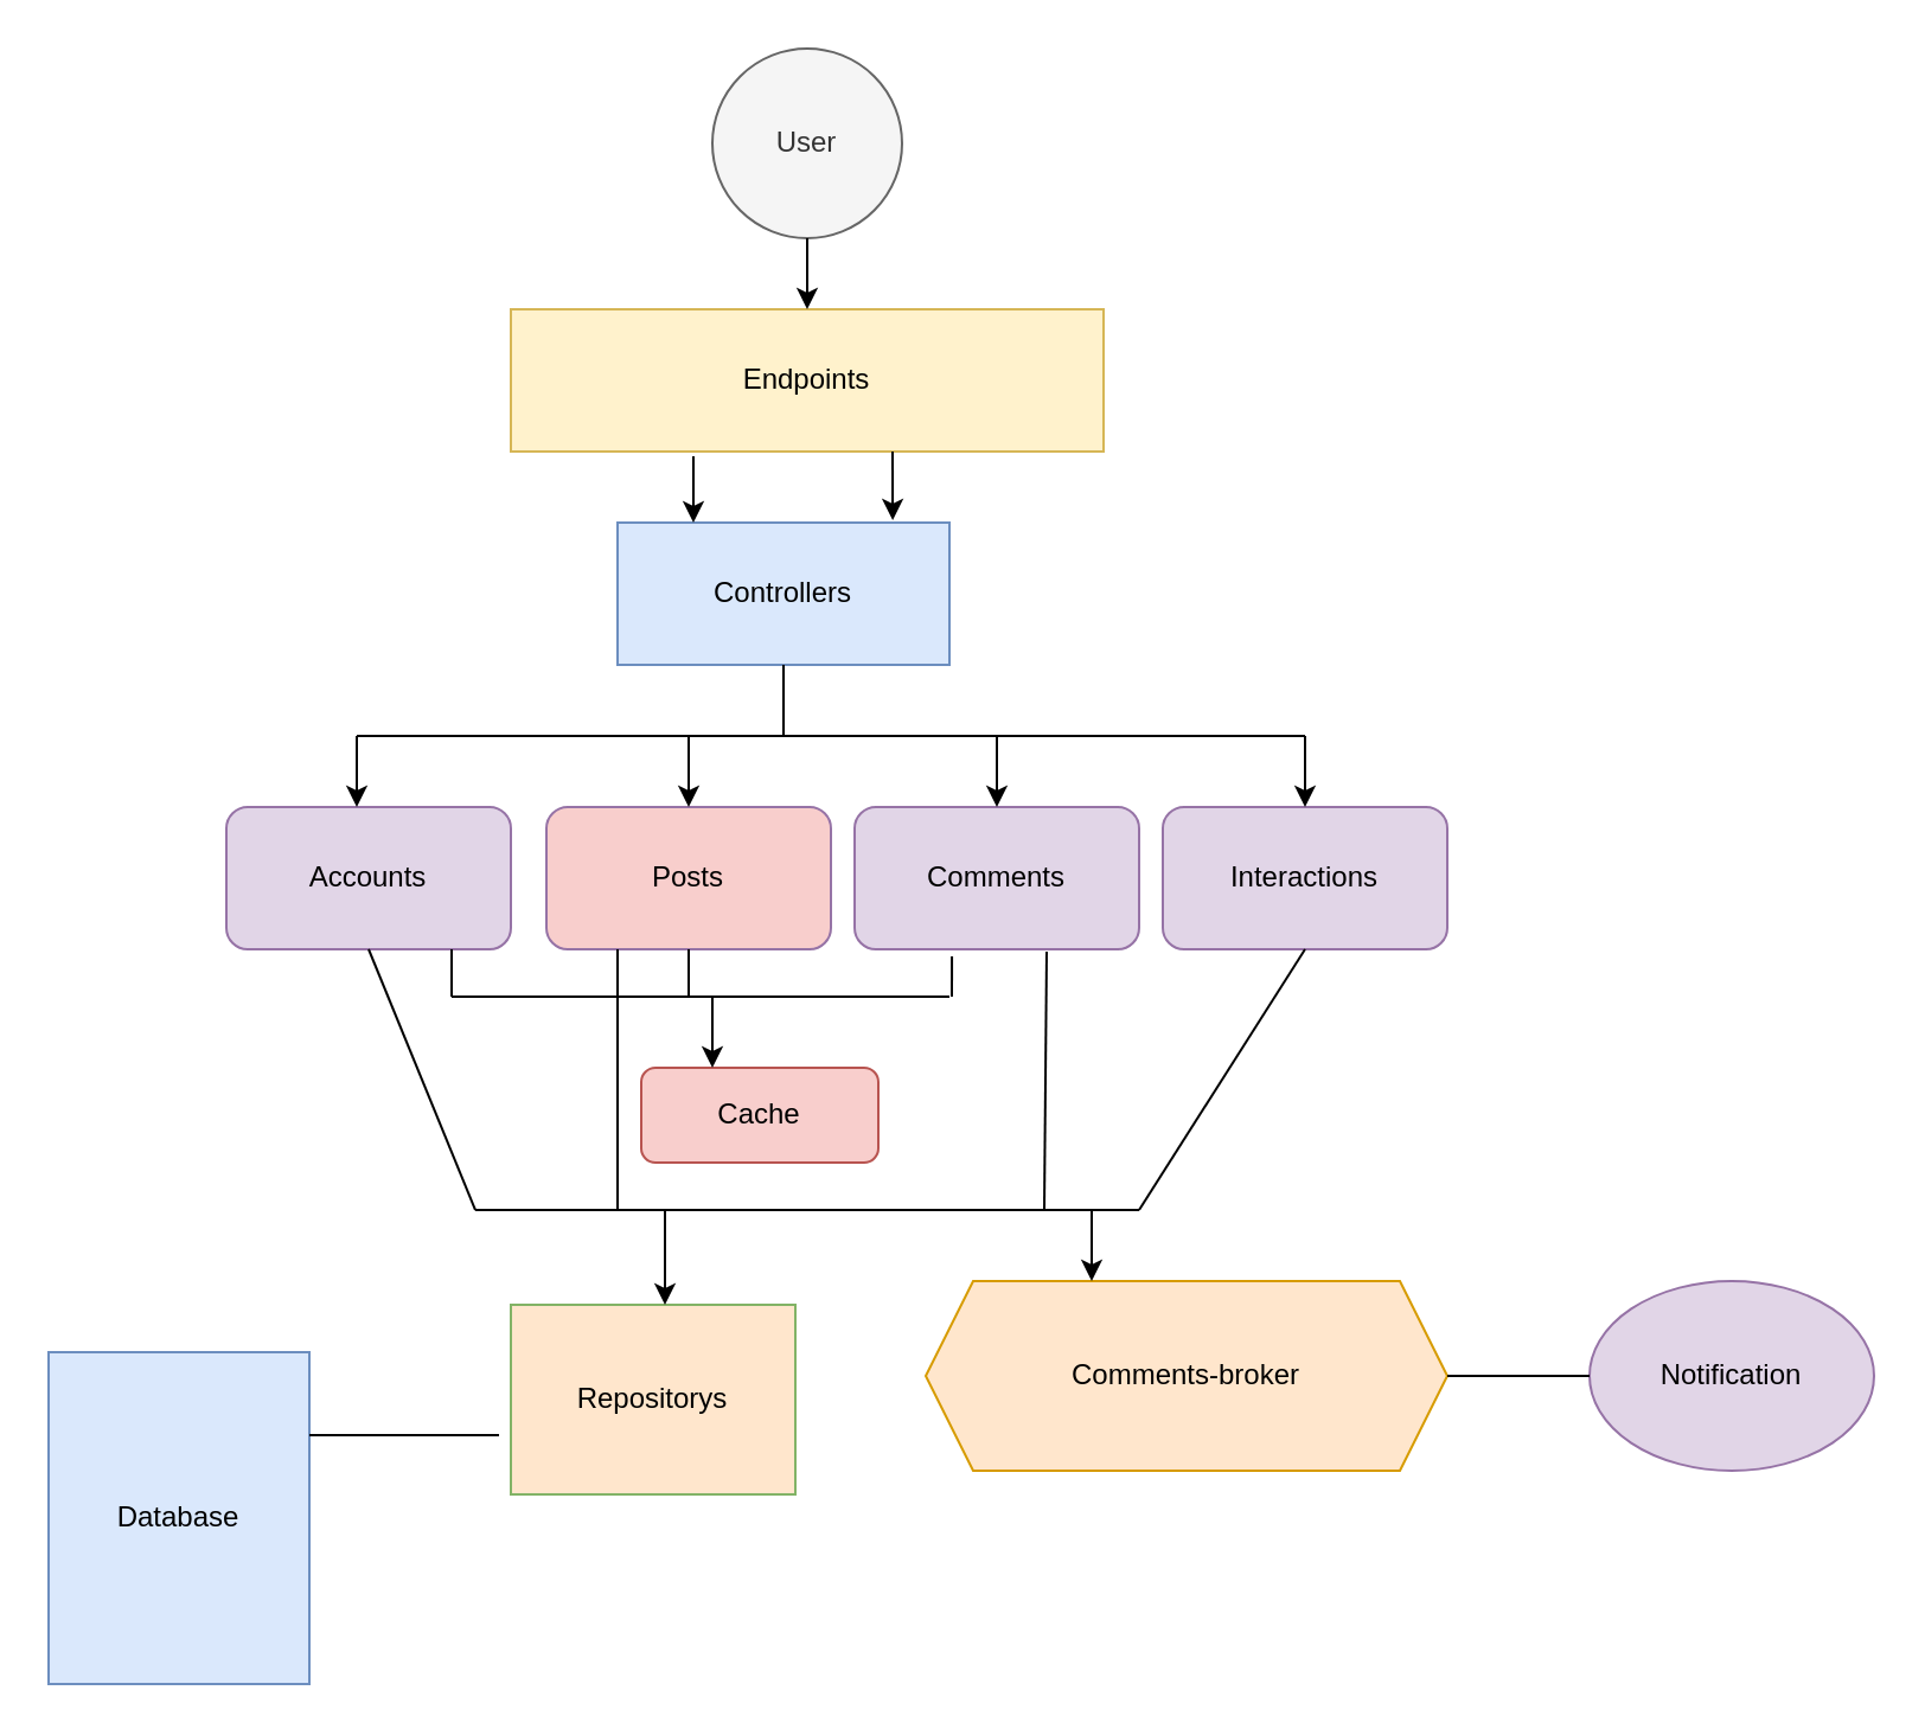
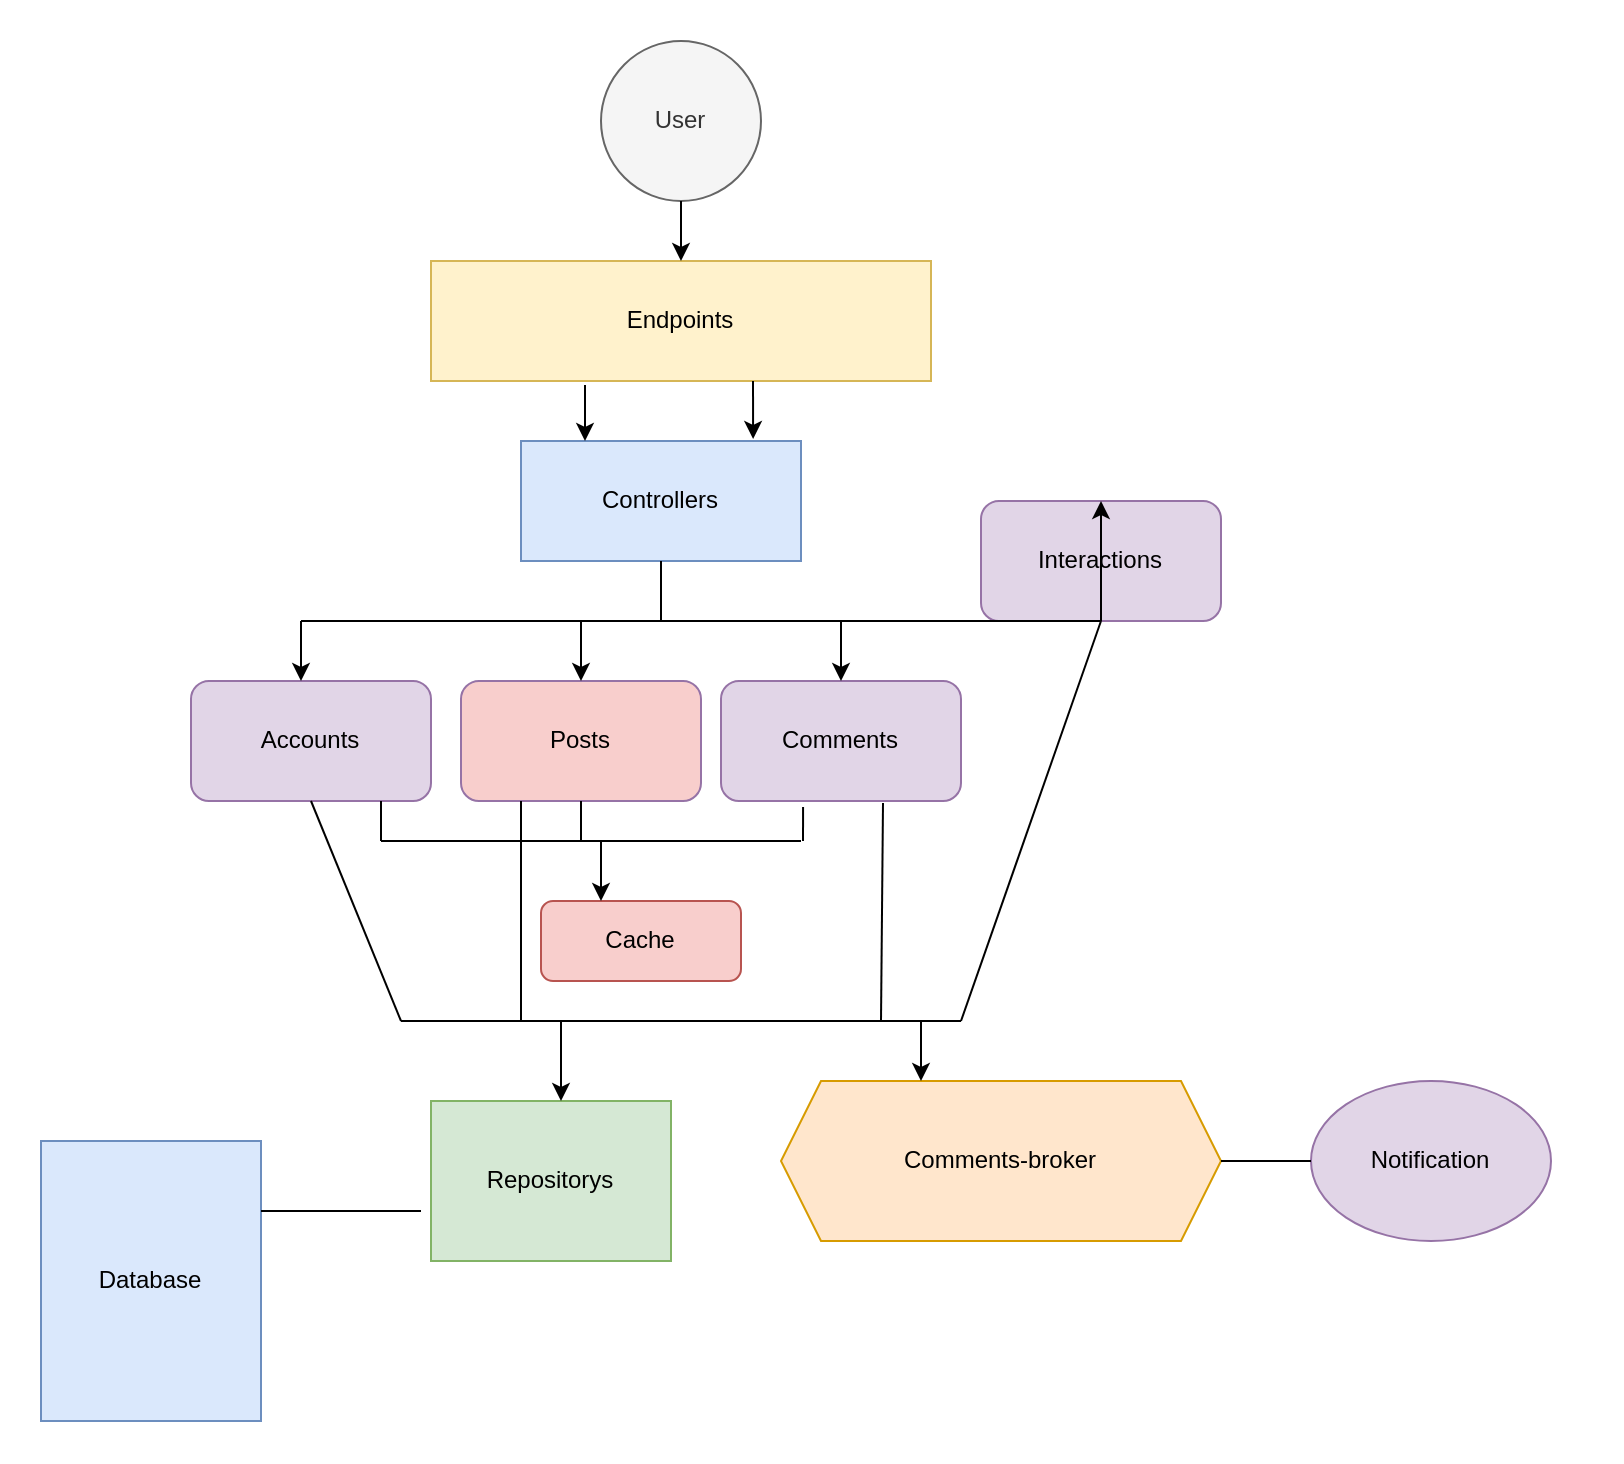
- <mxCell id="11" value="Interactions" style="rounded=1;whiteSpace=wrap;html=1;strokeColor=#9673a6;fillColor=#e1d5e7;" parent="1" vertex="1"><mxGeometry x="490" y="340" width="120" height="60" as="geometry" /></mxCell>
+ <mxCell id="11" value="Interactions" style="rounded=1;whiteSpace=wrap;html=1;strokeColor=#9673a6;fillColor=#e1d5e7;" parent="1" vertex="1"><mxGeometry x="490" y="250" width="120" height="60" as="geometry" /></mxCell>
- <mxCell id="21" value="Notification" style="ellipse;whiteSpace=wrap;html=1;strokeColor=#9673a6;fillColor=#e1d5e7;" parent="1" vertex="1"><mxGeometry x="670" y="540" width="120" height="80" as="geometry" /></mxCell>
+ <mxCell id="21" value="Notification" style="ellipse;whiteSpace=wrap;html=1;strokeColor=#9673a6;fillColor=#e1d5e7;" parent="1" vertex="1"><mxGeometry x="655" y="540" width="120" height="80" as="geometry" /></mxCell>
- <mxCell id="23" value="Repositorys" style="rounded=0;whiteSpace=wrap;html=1;strokeColor=#82b366;direction=south;fillColor=#ffe6cc;" parent="1" vertex="1"><mxGeometry x="215" y="550" width="120" height="80" as="geometry" /></mxCell>
+ <mxCell id="23" value="Repositorys" style="rounded=0;whiteSpace=wrap;html=1;strokeColor=#82b366;direction=south;fillColor=#d5e8d4;" parent="1" vertex="1"><mxGeometry x="215" y="550" width="120" height="80" as="geometry" /></mxCell>
